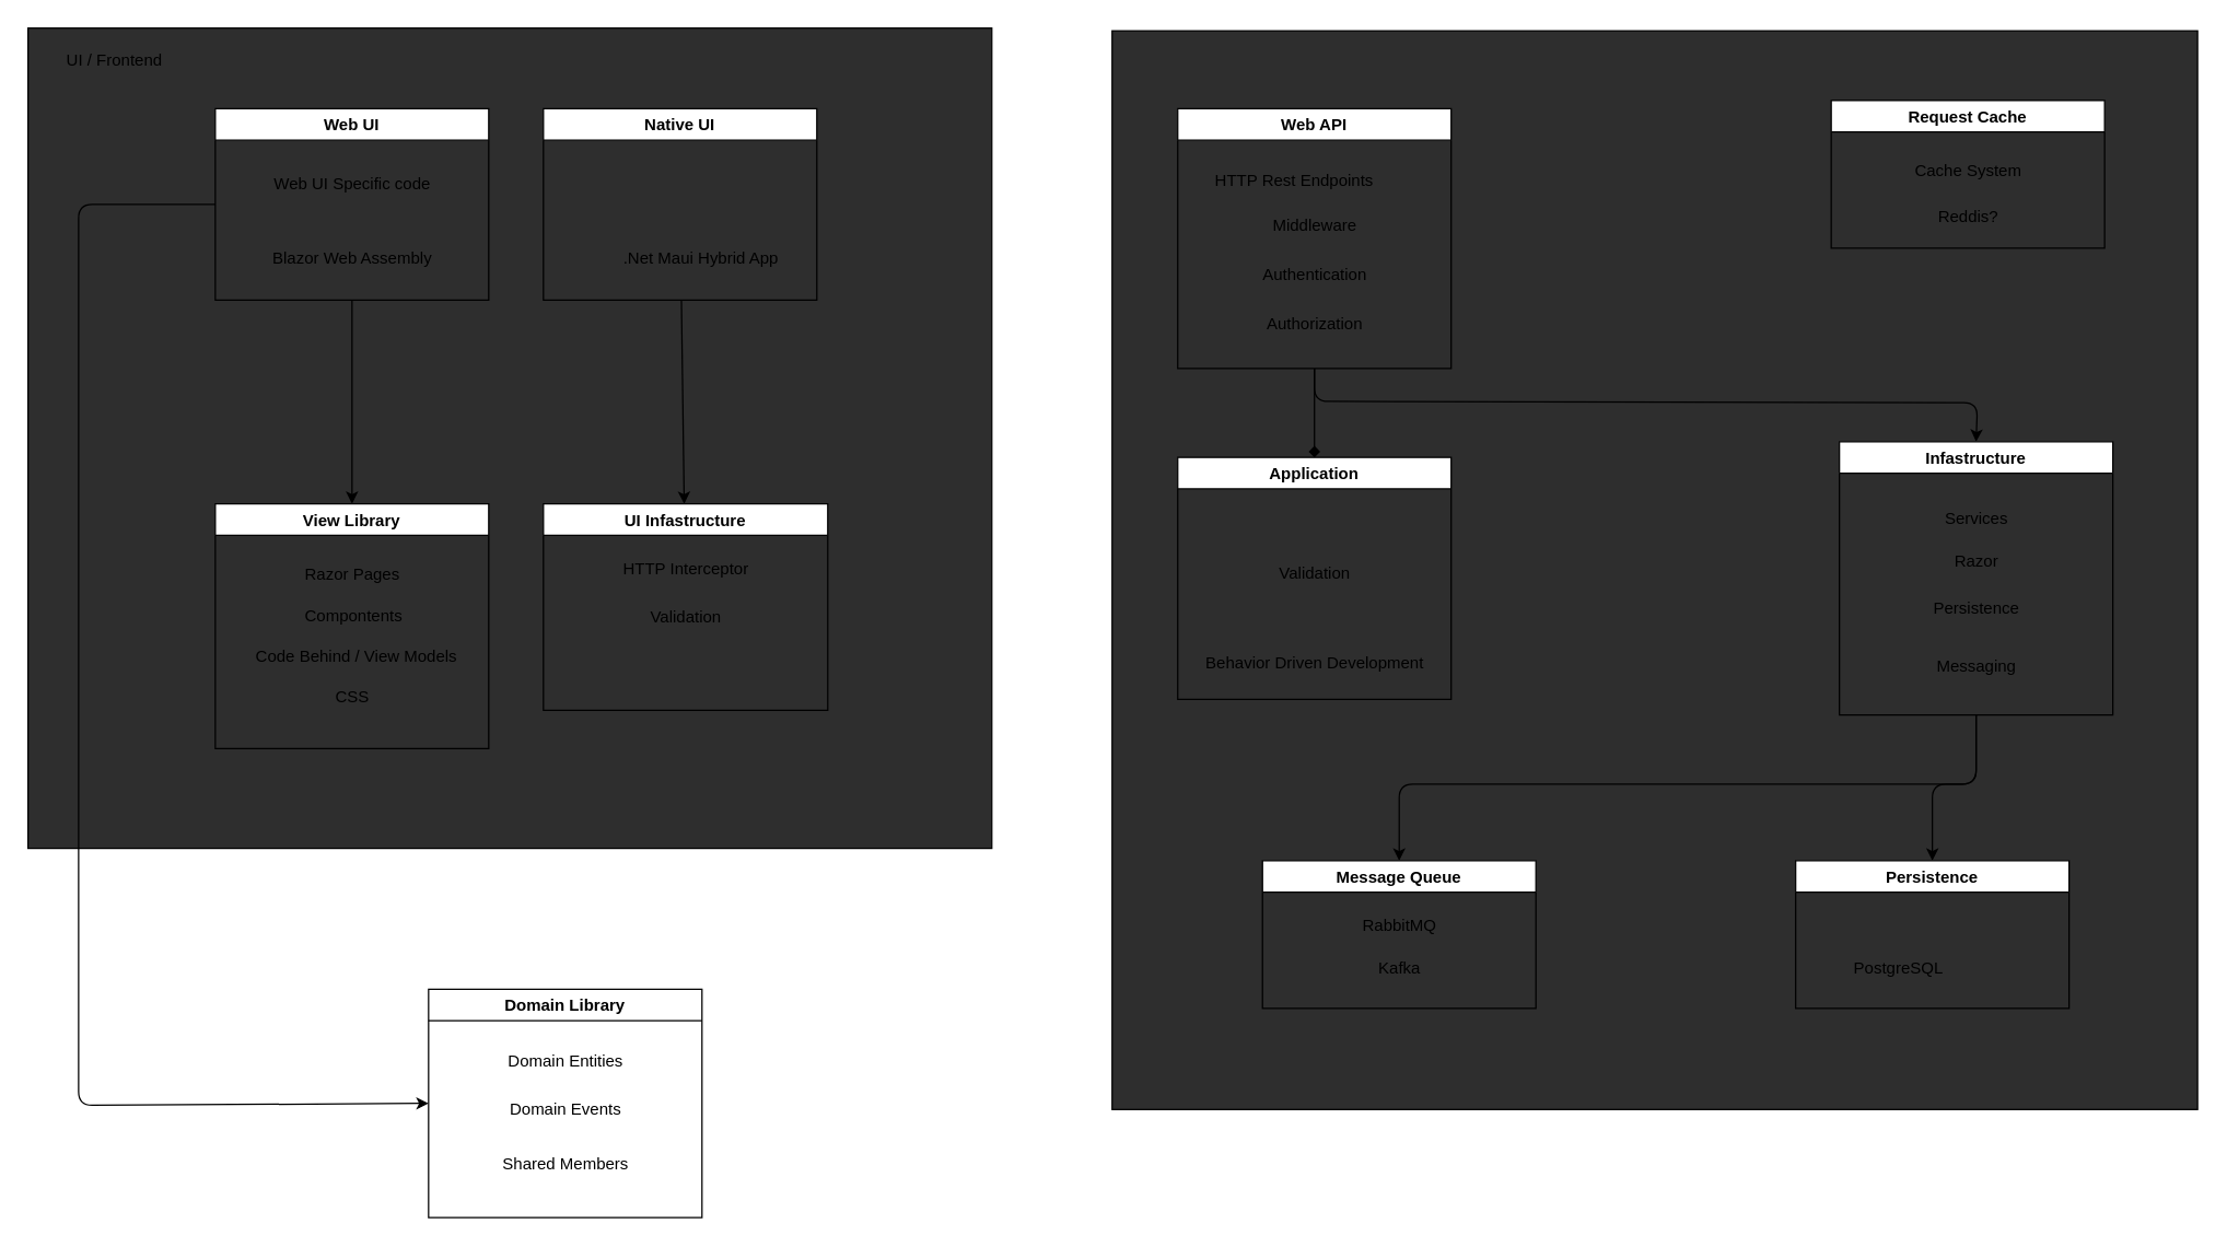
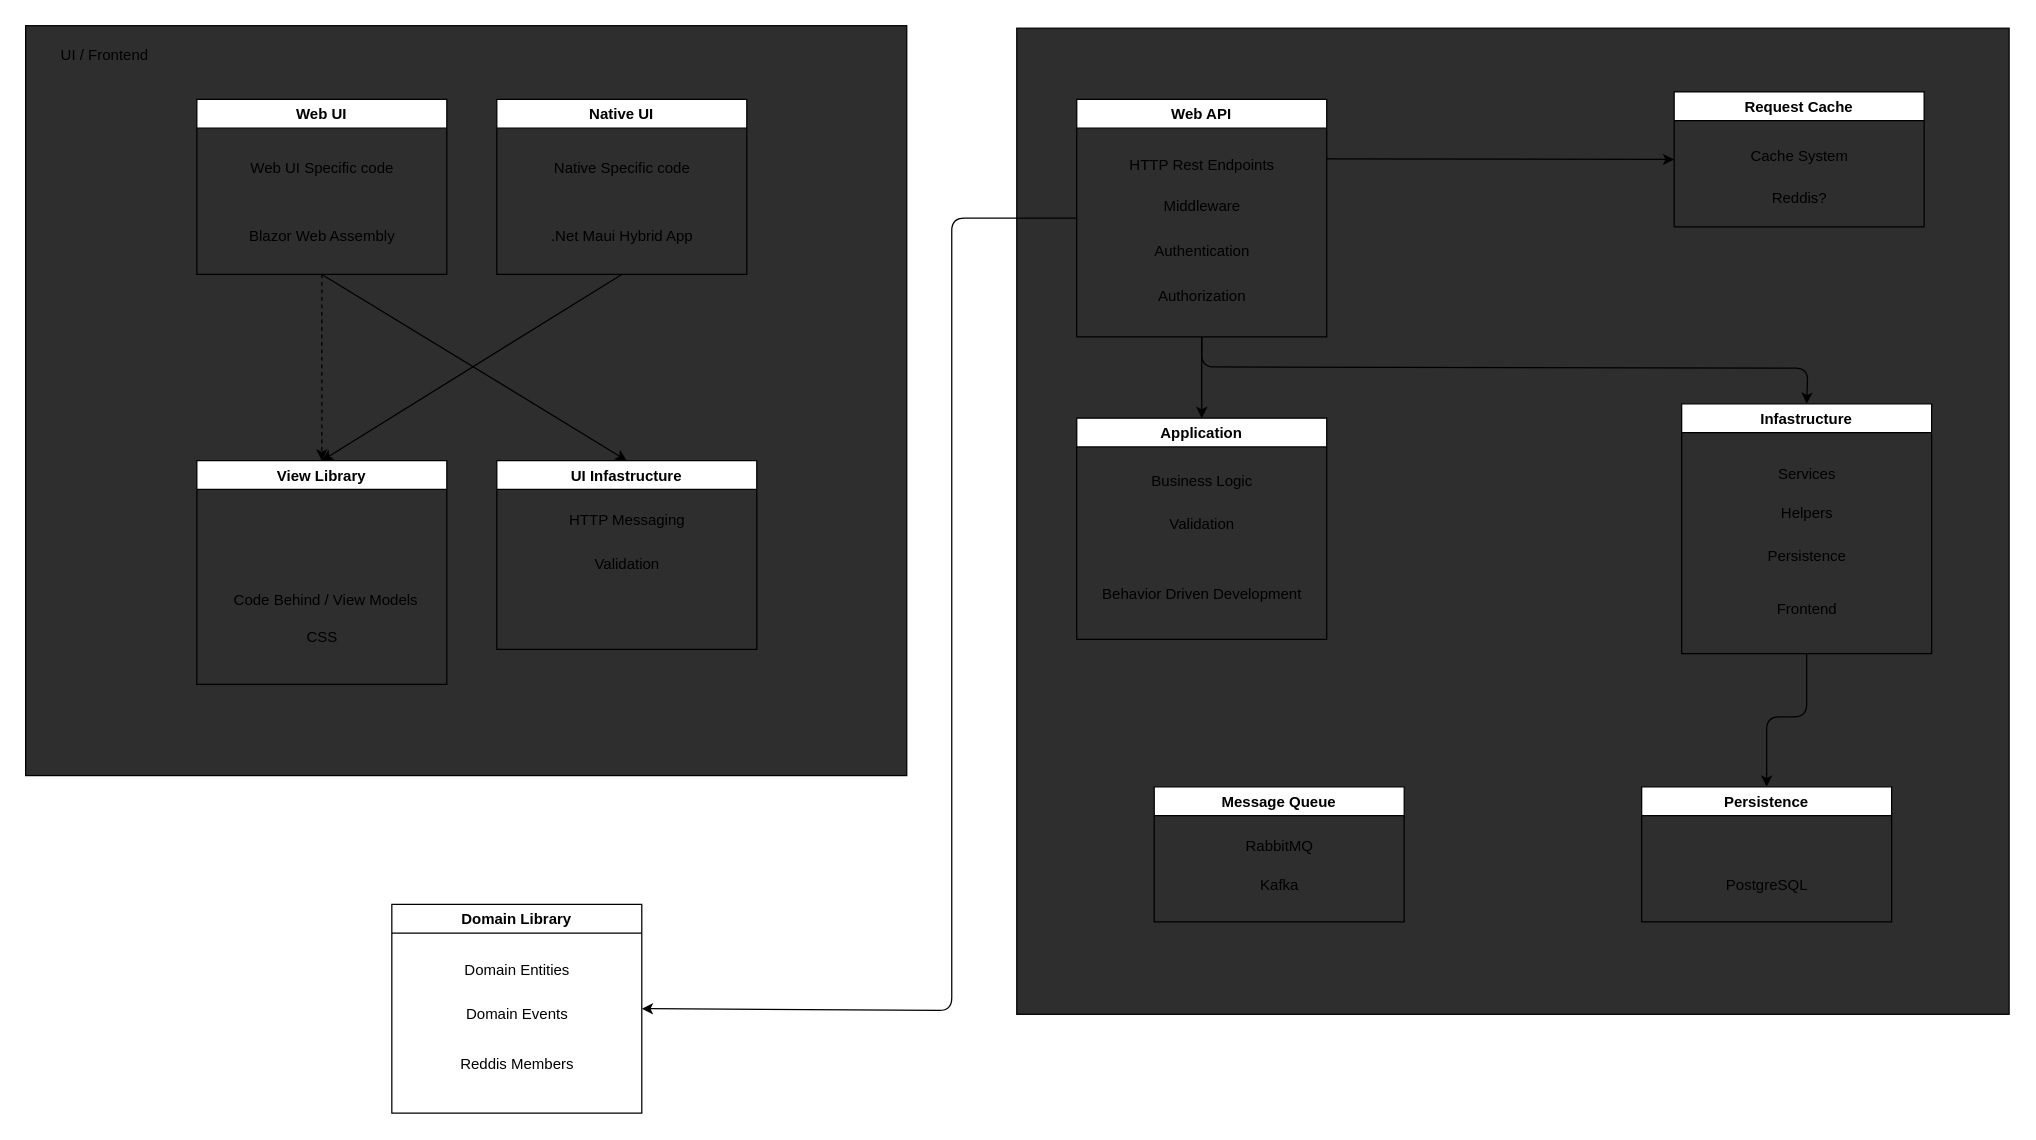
+ <mxCell id="28" style="edgeStyle=none;html=1;exitX=1;exitY=0.25;exitDx=0;exitDy=0;entryX=0;entryY=0.5;entryDx=0;entryDy=0;" edge="1" parent="1" source="31" target="47"><mxGeometry relative="1" as="geometry" /></mxCell>
- <mxCell id="32" value="HTTP Rest Endpoints" style="text;html=1;align=center;verticalAlign=middle;resizable=0;points=[];autosize=1;strokeColor=none;fillColor=none;" vertex="1" parent="31"><mxGeometry x="18" y="40" width="134" height="26" as="geometry" /></mxCell>
+ <mxCell id="32" value="HTTP Rest Endpoints" style="text;html=1;align=center;verticalAlign=middle;resizable=0;points=[];autosize=1;strokeColor=none;fillColor=none;" vertex="1" parent="31"><mxGeometry x="33" y="40" width="134" height="26" as="geometry" /></mxCell>
+ <mxCell id="12" value="Native Specific code" style="text;html=1;align=center;verticalAlign=middle;resizable=0;points=[];autosize=1;strokeColor=none;fillColor=none;" vertex="1" parent="11"><mxGeometry x="35" y="40" width="130" height="30" as="geometry" /></mxCell>
- <mxCell id="13" value=".Net Maui Hybrid App" style="text;html=1;align=center;verticalAlign=middle;resizable=0;points=[];autosize=1;strokeColor=none;fillColor=none;" vertex="1" parent="11"><mxGeometry x="45" y="95" width="140" height="30" as="geometry" /></mxCell>
+ <mxCell id="13" value=".Net Maui Hybrid App" style="text;html=1;align=center;verticalAlign=middle;resizable=0;points=[];autosize=1;strokeColor=none;fillColor=none;" vertex="1" parent="11"><mxGeometry x="30" y="95" width="140" height="30" as="geometry" /></mxCell>
+ <mxCell id="22" style="edgeStyle=none;html=1;entryX=0.5;entryY=0;entryDx=0;entryDy=0;exitX=0.5;exitY=1;exitDx=0;exitDy=0;" edge="1" parent="1" source="11" target="14"><mxGeometry relative="1" as="geometry" /></mxCell>
- <mxCell id="10" style="edgeStyle=none;html=1;" edge="1" parent="1" source="11" target="19"><mxGeometry relative="1" as="geometry" /></mxCell>
- <mxCell id="4" style="edgeStyle=none;html=1;entryX=0.5;entryY=0;entryDx=0;entryDy=0;" edge="1" parent="1" source="7" target="14"><mxGeometry relative="1" as="geometry" /></mxCell>
+ <mxCell id="4" style="edgeStyle=none;html=1;entryX=0.5;entryY=0;entryDx=0;entryDy=0;dashed=1;" edge="1" parent="1" source="7" target="14"><mxGeometry relative="1" as="geometry" /></mxCell>
+ <mxCell id="5" style="edgeStyle=none;html=1;exitX=0.5;exitY=1;exitDx=0;exitDy=0;entryX=0.5;entryY=0;entryDx=0;entryDy=0;" edge="1" parent="1" source="7" target="19"><mxGeometry relative="1" as="geometry"><mxPoint x="499" y="363" as="targetPoint" /></mxGeometry></mxCell>
- <mxCell id="27" style="edgeStyle=none;html=1;endArrow=diamond;" edge="1" parent="1" source="31" target="36"><mxGeometry relative="1" as="geometry" /></mxCell>
+ <mxCell id="27" style="edgeStyle=none;html=1;" edge="1" parent="1" source="31" target="36"><mxGeometry relative="1" as="geometry" /></mxCell>
+ <mxCell id="37" value="Business Logic" style="text;html=1;align=center;verticalAlign=middle;resizable=0;points=[];autosize=1;strokeColor=none;fillColor=none;" vertex="1" parent="36"><mxGeometry x="50.5" y="38" width="99" height="26" as="geometry" /></mxCell>
- <mxCell id="44" value="Razor" style="text;html=1;align=center;verticalAlign=middle;resizable=0;points=[];autosize=1;strokeColor=none;fillColor=none;" vertex="1" parent="42"><mxGeometry x="70.5" y="74" width="59" height="26" as="geometry" /></mxCell>
+ <mxCell id="44" value="Helpers" style="text;html=1;align=center;verticalAlign=middle;resizable=0;points=[];autosize=1;strokeColor=none;fillColor=none;" vertex="1" parent="42"><mxGeometry x="70.5" y="74" width="59" height="26" as="geometry" /></mxCell>
- <mxCell id="20" value="HTTP Interceptor" style="text;html=1;align=center;verticalAlign=middle;resizable=0;points=[];autosize=1;strokeColor=none;fillColor=none;" vertex="1" parent="19"><mxGeometry x="49" y="35" width="110" height="26" as="geometry" /></mxCell>
+ <mxCell id="20" value="HTTP Messaging" style="text;html=1;align=center;verticalAlign=middle;resizable=0;points=[];autosize=1;strokeColor=none;fillColor=none;" vertex="1" parent="19"><mxGeometry x="49" y="35" width="110" height="26" as="geometry" /></mxCell>
- <mxCell id="15" value="Razor Pages" style="text;html=1;align=center;verticalAlign=middle;resizable=0;points=[];autosize=1;strokeColor=none;fillColor=none;" vertex="1" parent="14"><mxGeometry x="56.5" y="39" width="87" height="26" as="geometry" /></mxCell>
- <mxCell id="18" value="Compontents" style="text;html=1;align=center;verticalAlign=middle;resizable=0;points=[];autosize=1;strokeColor=none;fillColor=none;" vertex="1" parent="14"><mxGeometry x="56.5" y="69" width="89" height="26" as="geometry" /></mxCell>
- <mxCell id="39" value="Behavior Driven Development" style="text;html=1;align=center;verticalAlign=middle;resizable=0;points=[];autosize=1;strokeColor=none;fillColor=none;" vertex="1" parent="36"><mxGeometry x="11.5" y="138" width="177" height="26" as="geometry" /></mxCell>
+ <mxCell id="39" value="Behavior Driven Development" style="text;html=1;align=center;verticalAlign=middle;resizable=0;points=[];autosize=1;strokeColor=none;fillColor=none;" vertex="1" parent="36"><mxGeometry x="11.5" y="128" width="177" height="26" as="geometry" /></mxCell>
- <mxCell id="46" value="Messaging" style="text;html=1;align=center;verticalAlign=middle;resizable=0;points=[];autosize=1;strokeColor=none;fillColor=none;" vertex="1" parent="42"><mxGeometry x="62" y="151" width="76" height="26" as="geometry" /></mxCell>
+ <mxCell id="46" value="Frontend" style="text;html=1;align=center;verticalAlign=middle;resizable=0;points=[];autosize=1;strokeColor=none;fillColor=none;" vertex="1" parent="42"><mxGeometry x="62" y="151" width="76" height="26" as="geometry" /></mxCell>
- <mxCell id="41" style="edgeStyle=none;html=1;entryX=0.5;entryY=0;entryDx=0;entryDy=0;exitX=0.5;exitY=1;exitDx=0;exitDy=0;" edge="1" parent="1" source="42" target="50"><mxGeometry relative="1" as="geometry"><Array as="points"><mxPoint x="1445" y="573" /><mxPoint x="1023" y="573" /></Array></mxGeometry></mxCell>
+ <mxCell id="30" style="edgeStyle=none;html=1;entryX=1;entryY=0.5;entryDx=0;entryDy=0;exitX=0;exitY=0.5;exitDx=0;exitDy=0;" edge="1" parent="1" source="31" target="23"><mxGeometry relative="1" as="geometry"><Array as="points"><mxPoint x="761" y="174" /><mxPoint x="761" y="808" /></Array></mxGeometry></mxCell>
- <mxCell id="54" value="PostgreSQL" style="text;html=1;align=center;verticalAlign=middle;resizable=0;points=[];autosize=1;strokeColor=none;fillColor=none;" vertex="1" parent="53"><mxGeometry x="33.5" y="66" width="83" height="26" as="geometry" /></mxCell>
+ <mxCell id="54" value="PostgreSQL" style="text;html=1;align=center;verticalAlign=middle;resizable=0;points=[];autosize=1;strokeColor=none;fillColor=none;" vertex="1" parent="53"><mxGeometry x="58.5" y="66" width="83" height="26" as="geometry" /></mxCell>
- <mxCell id="6" style="edgeStyle=none;html=1;entryX=0;entryY=0.5;entryDx=0;entryDy=0;exitX=0;exitY=0.5;exitDx=0;exitDy=0;" edge="1" parent="1" source="7" target="23"><mxGeometry relative="1" as="geometry"><Array as="points"><mxPoint x="57" y="149" /><mxPoint x="57" y="808" /></Array></mxGeometry></mxCell>
- <mxCell id="26" value="Shared Members" style="text;html=1;align=center;verticalAlign=middle;resizable=0;points=[];autosize=1;strokeColor=none;fillColor=none;" vertex="1" parent="23"><mxGeometry x="45" y="115" width="110" height="26" as="geometry" /></mxCell>
+ <mxCell id="26" value="Reddis Members" style="text;html=1;align=center;verticalAlign=middle;resizable=0;points=[];autosize=1;strokeColor=none;fillColor=none;" vertex="1" parent="23"><mxGeometry x="45" y="115" width="110" height="26" as="geometry" /></mxCell>
